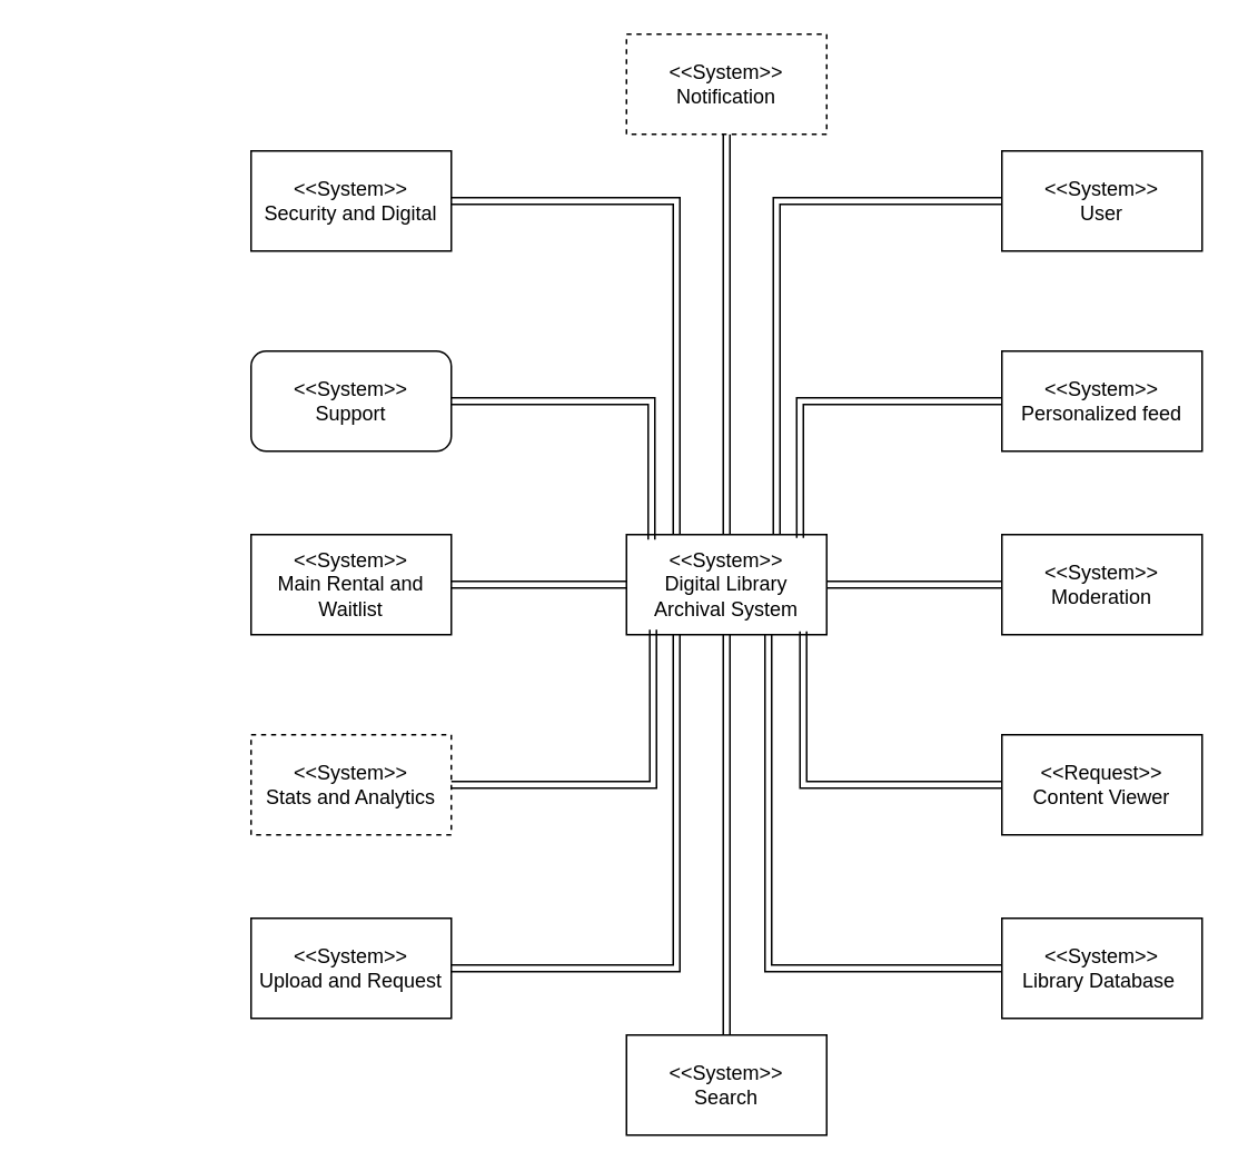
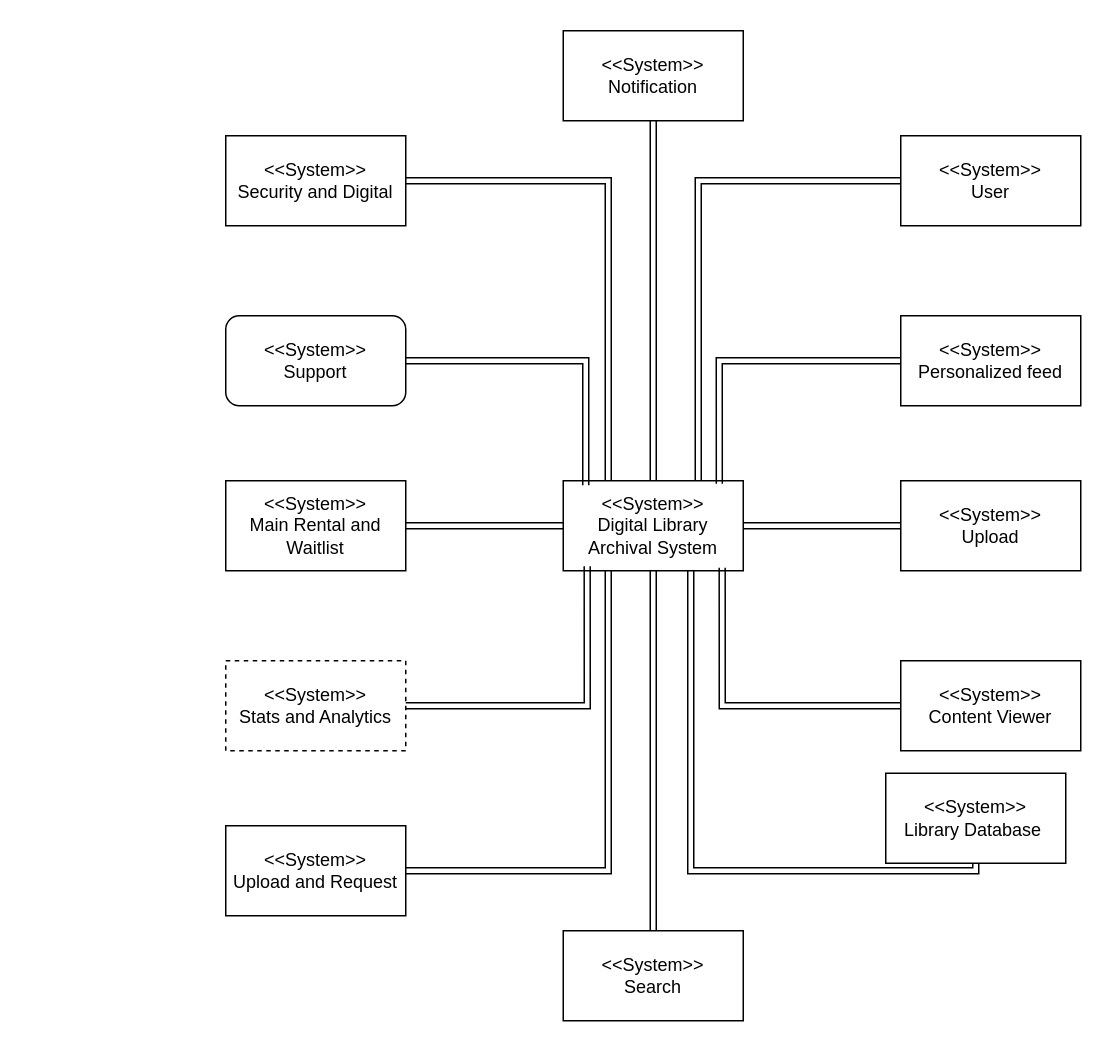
- <mxCell id="26" value="&amp;lt;&amp;lt;System&amp;gt;&amp;gt;&lt;div&gt;Notification&lt;/div&gt;" style="rounded=0;whiteSpace=wrap;html=1;dashed=1;" vertex="1" parent="1"><mxGeometry x="375" y="20" width="120" height="60" as="geometry" /></mxCell>
+ <mxCell id="26" value="&amp;lt;&amp;lt;System&amp;gt;&amp;gt;&lt;div&gt;Notification&lt;/div&gt;" style="rounded=0;whiteSpace=wrap;html=1;" vertex="1" parent="1"><mxGeometry x="375" y="20" width="120" height="60" as="geometry" /></mxCell>
- <mxCell id="10" value="&amp;lt;&amp;lt;System&amp;gt;&amp;gt;&lt;div&gt;Moderation&lt;/div&gt;" style="rounded=0;whiteSpace=wrap;html=1;" vertex="1" parent="1"><mxGeometry x="600" y="320" width="120" height="60" as="geometry" /></mxCell>
+ <mxCell id="10" value="&amp;lt;&amp;lt;System&amp;gt;&amp;gt;&lt;div&gt;Upload&lt;/div&gt;" style="rounded=0;whiteSpace=wrap;html=1;" vertex="1" parent="1"><mxGeometry x="600" y="320" width="120" height="60" as="geometry" /></mxCell>
- <mxCell id="24" value="&amp;lt;&amp;lt;Request&amp;gt;&amp;gt;&lt;div&gt;Content Viewer&lt;/div&gt;" style="rounded=0;whiteSpace=wrap;html=1;" vertex="1" parent="1"><mxGeometry x="600" y="440" width="120" height="60" as="geometry" /></mxCell>
+ <mxCell id="24" value="&amp;lt;&amp;lt;System&amp;gt;&amp;gt;&lt;div&gt;Content Viewer&lt;/div&gt;" style="rounded=0;whiteSpace=wrap;html=1;" vertex="1" parent="1"><mxGeometry x="600" y="440" width="120" height="60" as="geometry" /></mxCell>
- <mxCell id="11" value="&amp;lt;&amp;lt;System&amp;gt;&amp;gt;&lt;div&gt;Library Database&amp;nbsp;&lt;/div&gt;" style="rounded=0;whiteSpace=wrap;html=1;" vertex="1" parent="1"><mxGeometry x="600" y="550" width="120" height="60" as="geometry" /></mxCell>
+ <mxCell id="11" value="&amp;lt;&amp;lt;System&amp;gt;&amp;gt;&lt;div&gt;Library Database&amp;nbsp;&lt;/div&gt;" style="rounded=0;whiteSpace=wrap;html=1;" vertex="1" parent="1"><mxGeometry x="590" y="515" width="120" height="60" as="geometry" /></mxCell>
